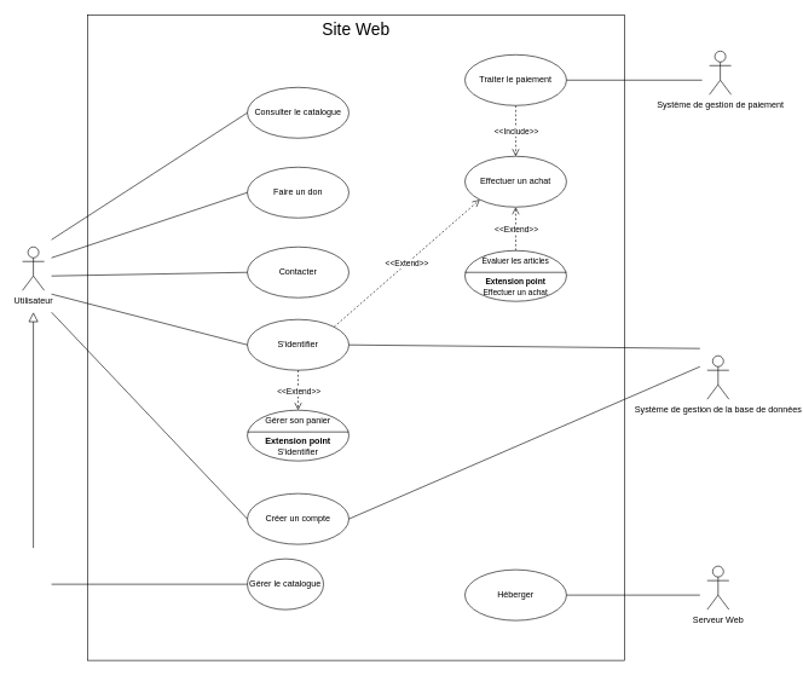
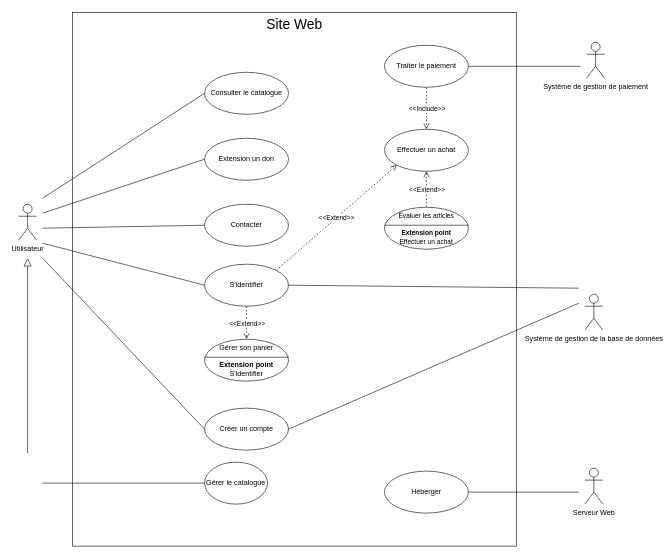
- <mxCell id="16" value="Faire un don" style="ellipse;whiteSpace=wrap;html=1;" vertex="1" parent="1"><mxGeometry x="340" y="230" width="140" height="70" as="geometry" /></mxCell>
+ <mxCell id="16" value="Extension un don" style="ellipse;whiteSpace=wrap;html=1;" vertex="1" parent="1"><mxGeometry x="340" y="230" width="140" height="70" as="geometry" /></mxCell>
